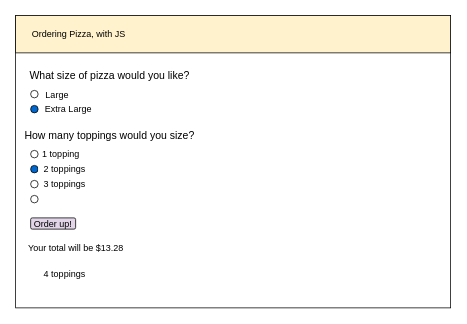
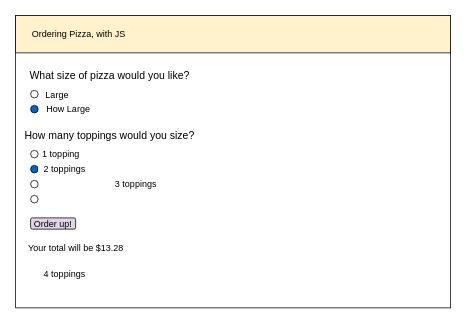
- <mxCell id="8" value="Extra Large" style="text;html=1;align=center;verticalAlign=middle;resizable=0;points=[];autosize=1;strokeColor=none;fillColor=none;fontSize=12;" vertex="1" parent="1"><mxGeometry x="50" y="135" width="80" height="20" as="geometry" /></mxCell>
+ <mxCell id="8" value="How Large" style="text;html=1;align=center;verticalAlign=middle;resizable=0;points=[];autosize=1;strokeColor=none;fillColor=none;fontSize=12;" vertex="1" parent="1"><mxGeometry x="50" y="135" width="80" height="20" as="geometry" /></mxCell>
- <mxCell id="16" value="3 toppings" style="text;html=1;align=center;verticalAlign=middle;resizable=0;points=[];autosize=1;strokeColor=none;fillColor=none;fontSize=12;" vertex="1" parent="1"><mxGeometry x="50" y="235" width="70" height="20" as="geometry" /></mxCell>
+ <mxCell id="16" value="3 toppings" style="text;html=1;align=center;verticalAlign=middle;resizable=0;points=[];autosize=1;strokeColor=none;fillColor=none;fontSize=12;" vertex="1" parent="1"><mxGeometry x="145" y="235" width="70" height="20" as="geometry" /></mxCell>
